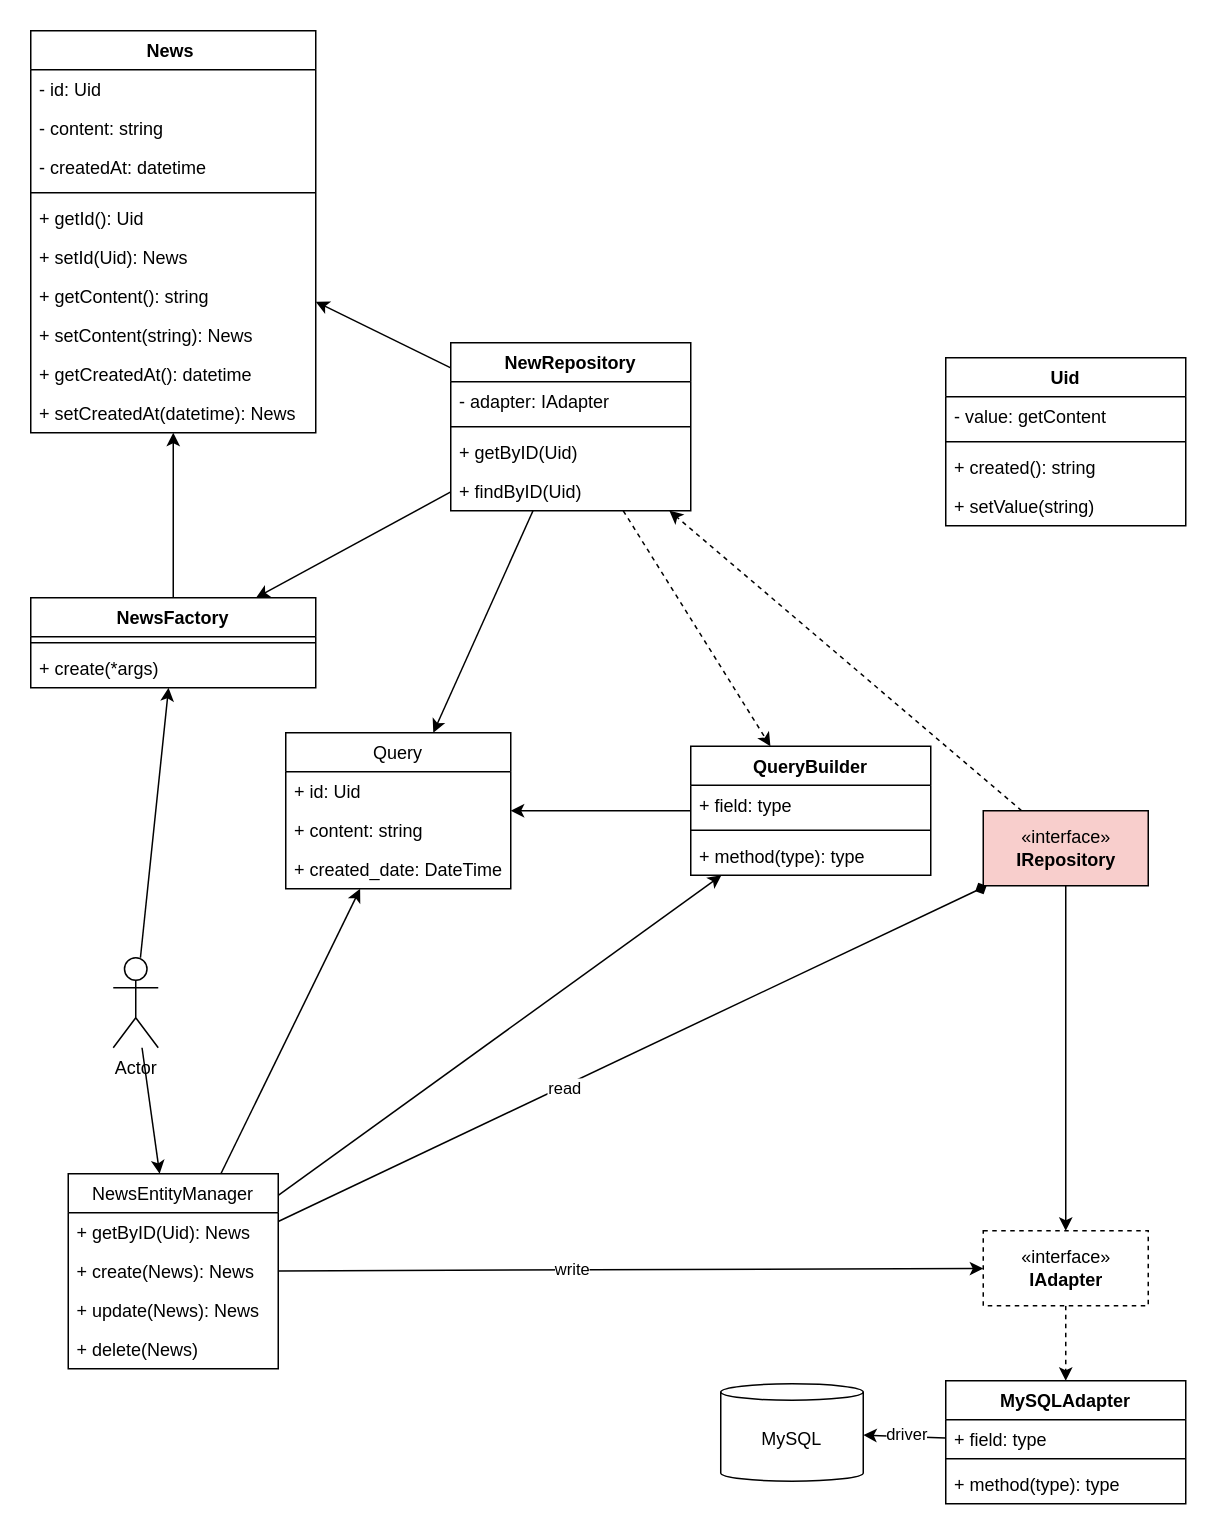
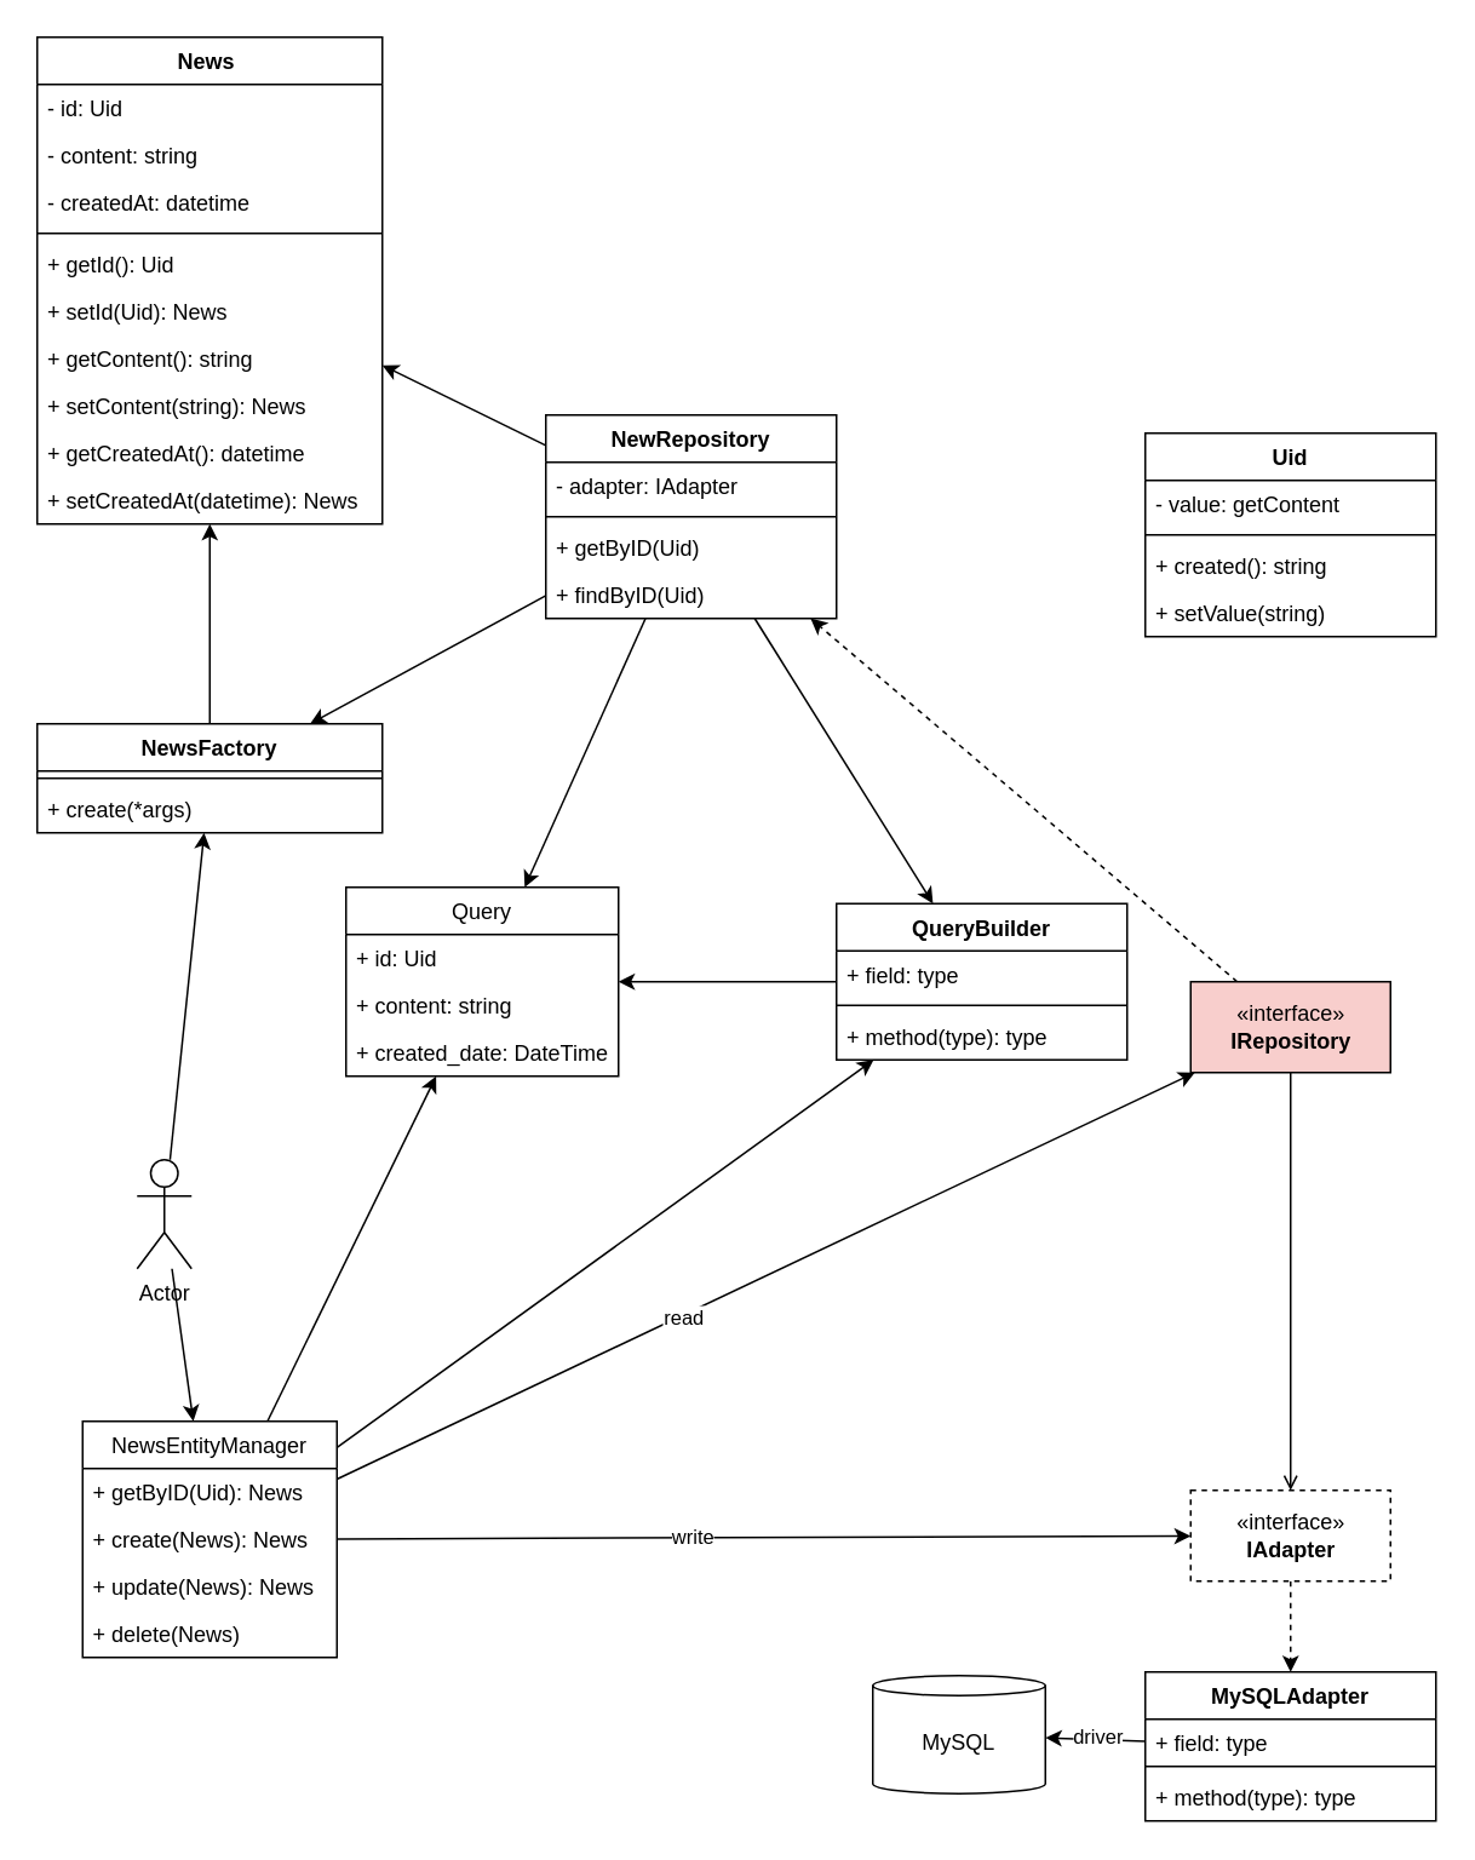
- <mxCell id="41" style="edgeStyle=none;html=1;dashed=1;" edge="1" parent="1" source="43" target="33"><mxGeometry relative="1" as="geometry" /></mxCell>
+ <mxCell id="41" style="edgeStyle=none;html=1;" edge="1" parent="1" source="43" target="33"><mxGeometry relative="1" as="geometry" /></mxCell>
- <mxCell id="5" style="edgeStyle=none;html=1;endArrow=diamond;" edge="1" parent="1" source="7" target="61"><mxGeometry relative="1" as="geometry" /></mxCell>
+ <mxCell id="5" style="edgeStyle=none;html=1;" edge="1" parent="1" source="7" target="61"><mxGeometry relative="1" as="geometry" /></mxCell>
- <mxCell id="2" style="edgeStyle=none;html=1;" edge="1" parent="1" source="61" target="15"><mxGeometry relative="1" as="geometry" /></mxCell>
+ <mxCell id="2" style="edgeStyle=none;html=1;endArrow=open;" edge="1" parent="1" source="61" target="15"><mxGeometry relative="1" as="geometry" /></mxCell>
